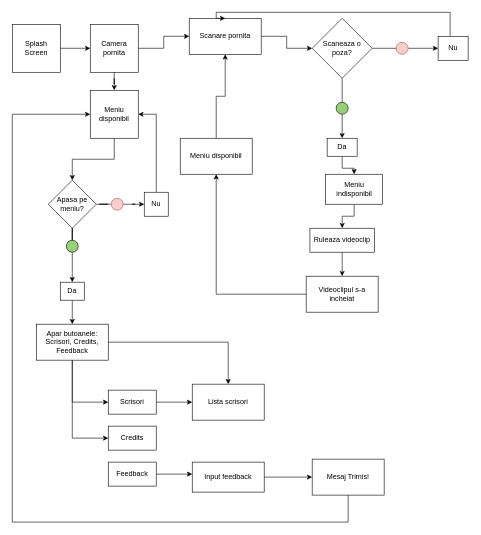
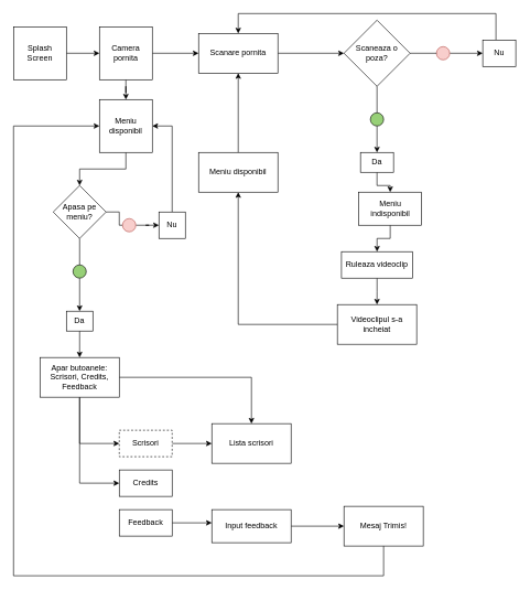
- <mxCell id="6" value="Scanare pornita" style="whiteSpace=wrap;html=1;" parent="1" vertex="1"><mxGeometry x="315" y="30" width="120" height="60" as="geometry" /></mxCell>
+ <mxCell id="6" value="Scanare pornita" style="whiteSpace=wrap;html=1;" parent="1" vertex="1"><mxGeometry x="300" y="50" width="120" height="60" as="geometry" /></mxCell>
- <mxCell id="37" value="Apasa pe meniu?" style="rhombus;whiteSpace=wrap;html=1;" parent="1" vertex="1"><mxGeometry x="80" y="300" width="80" height="80" as="geometry" /></mxCell>
+ <mxCell id="37" value="Apasa pe meniu?" style="rhombus;whiteSpace=wrap;html=1;" parent="1" vertex="1"><mxGeometry x="80" y="280" width="80" height="80" as="geometry" /></mxCell>
- <mxCell id="47" value="Scrisori" style="whiteSpace=wrap;html=1;" vertex="1" parent="1"><mxGeometry x="180" y="650" width="80" height="40" as="geometry" /></mxCell>
+ <mxCell id="47" value="Scrisori" style="whiteSpace=wrap;html=1;dashed=1;" vertex="1" parent="1"><mxGeometry x="180" y="650" width="80" height="40" as="geometry" /></mxCell>
